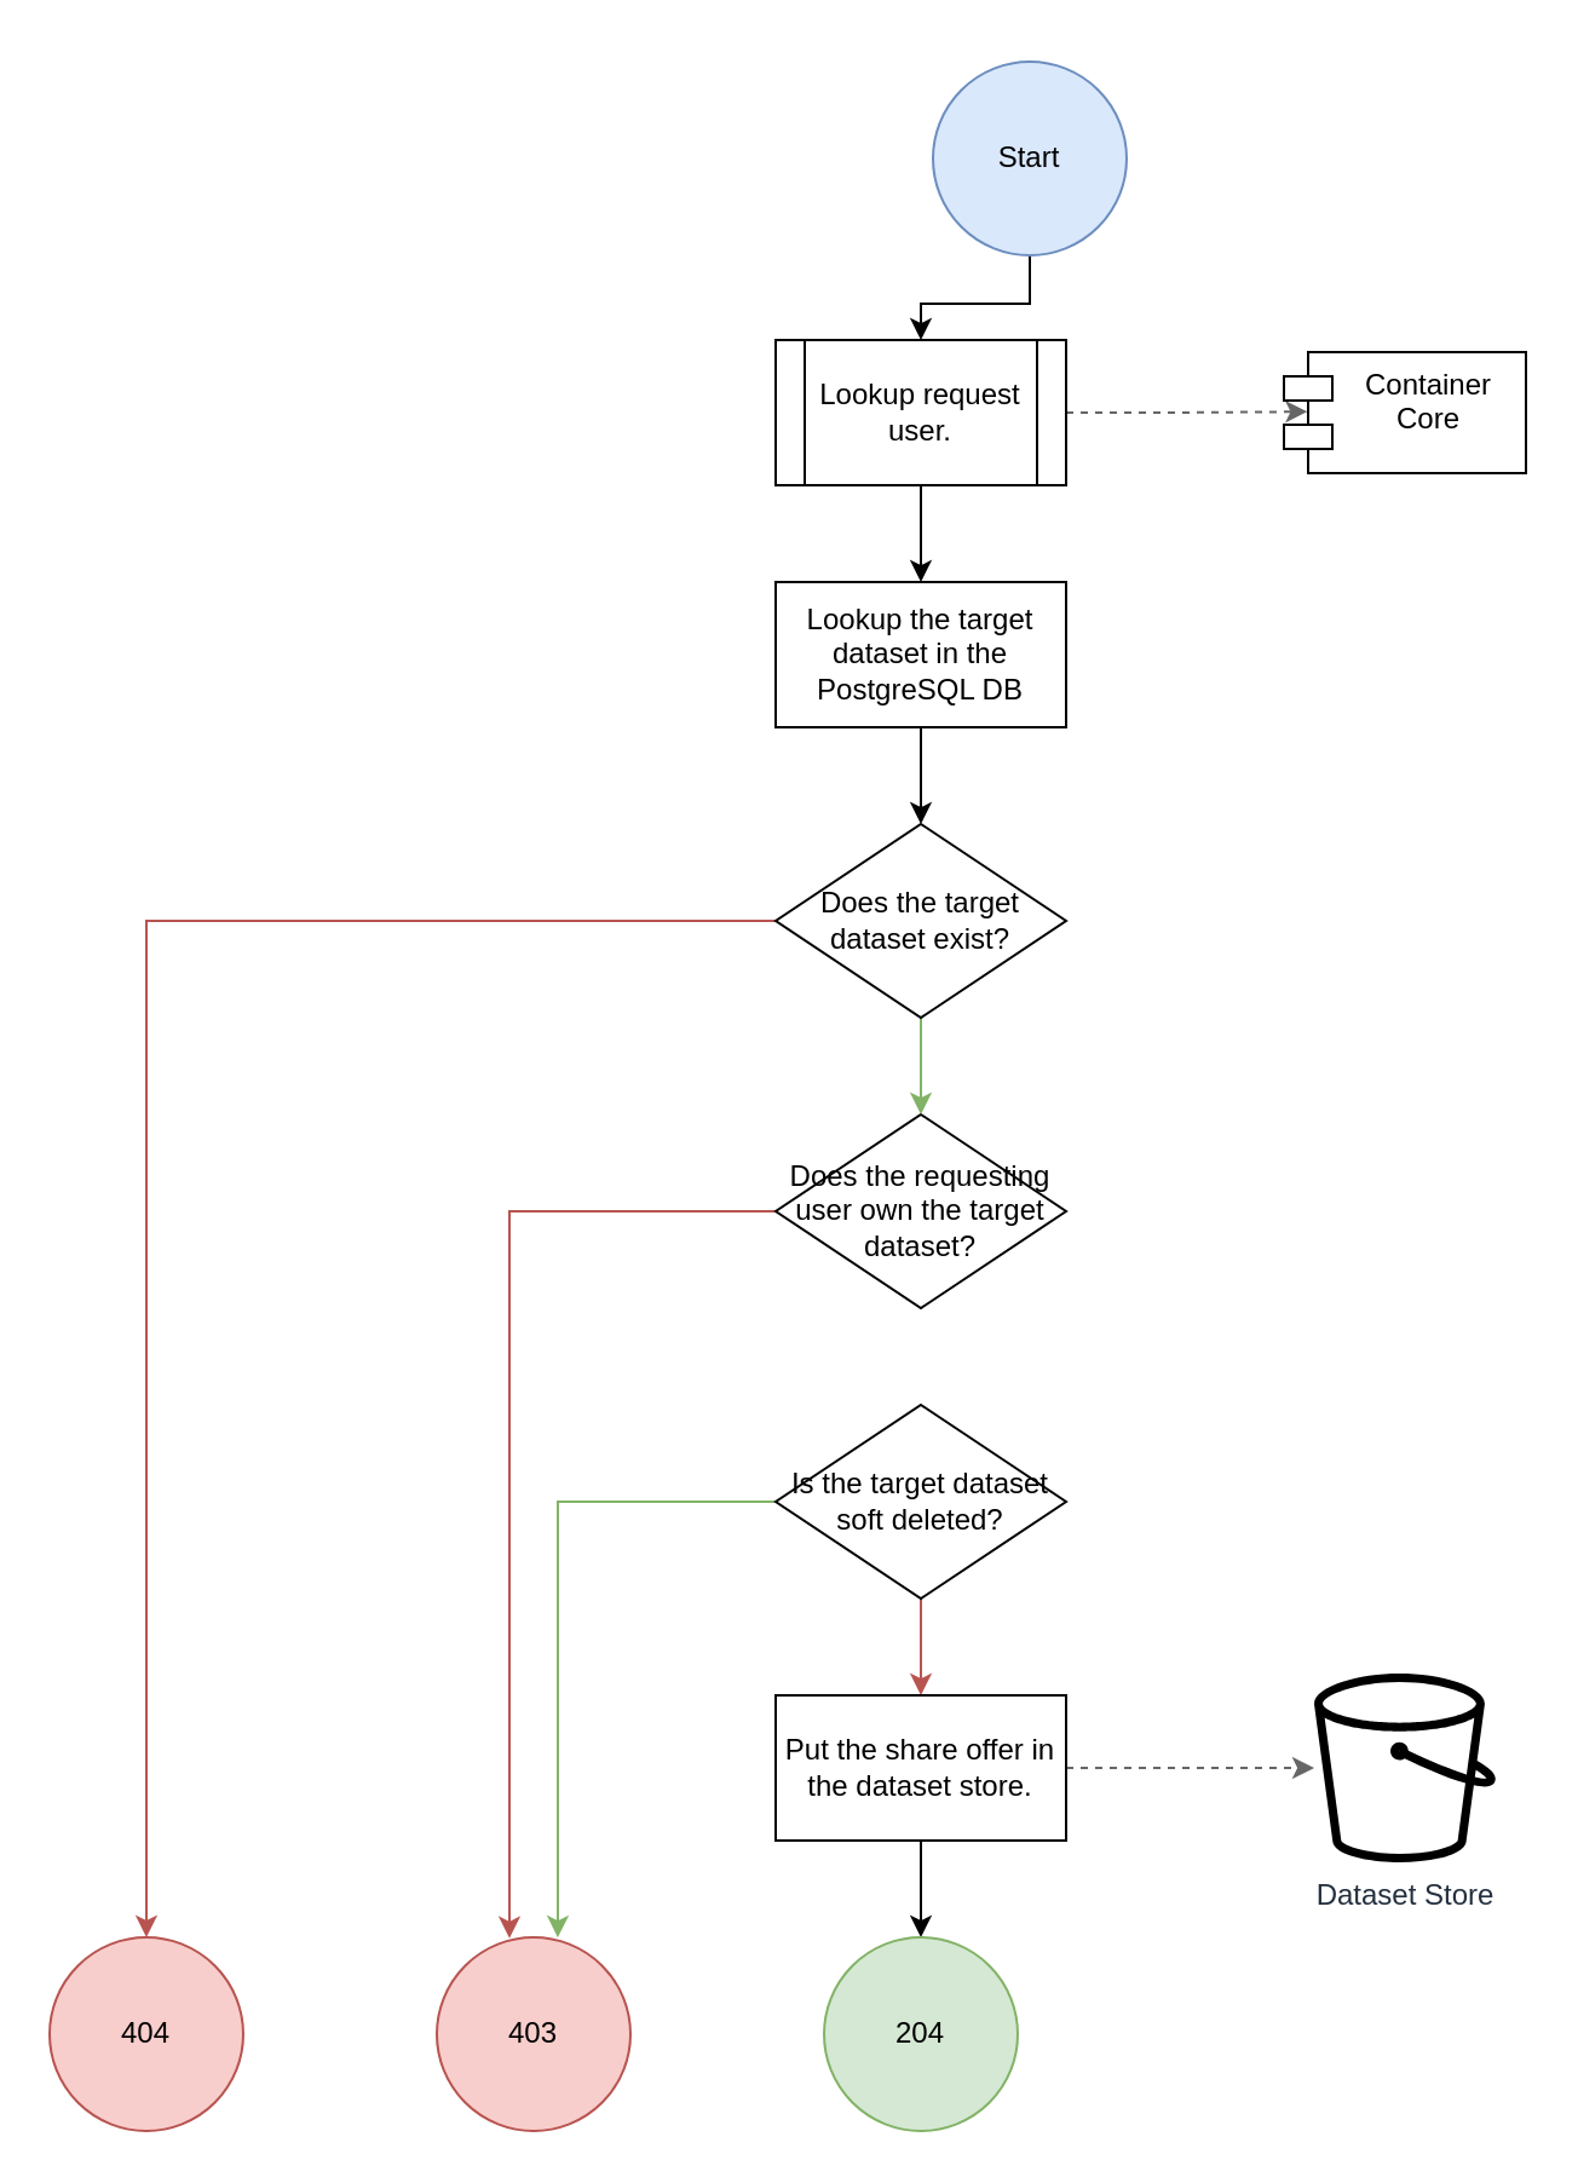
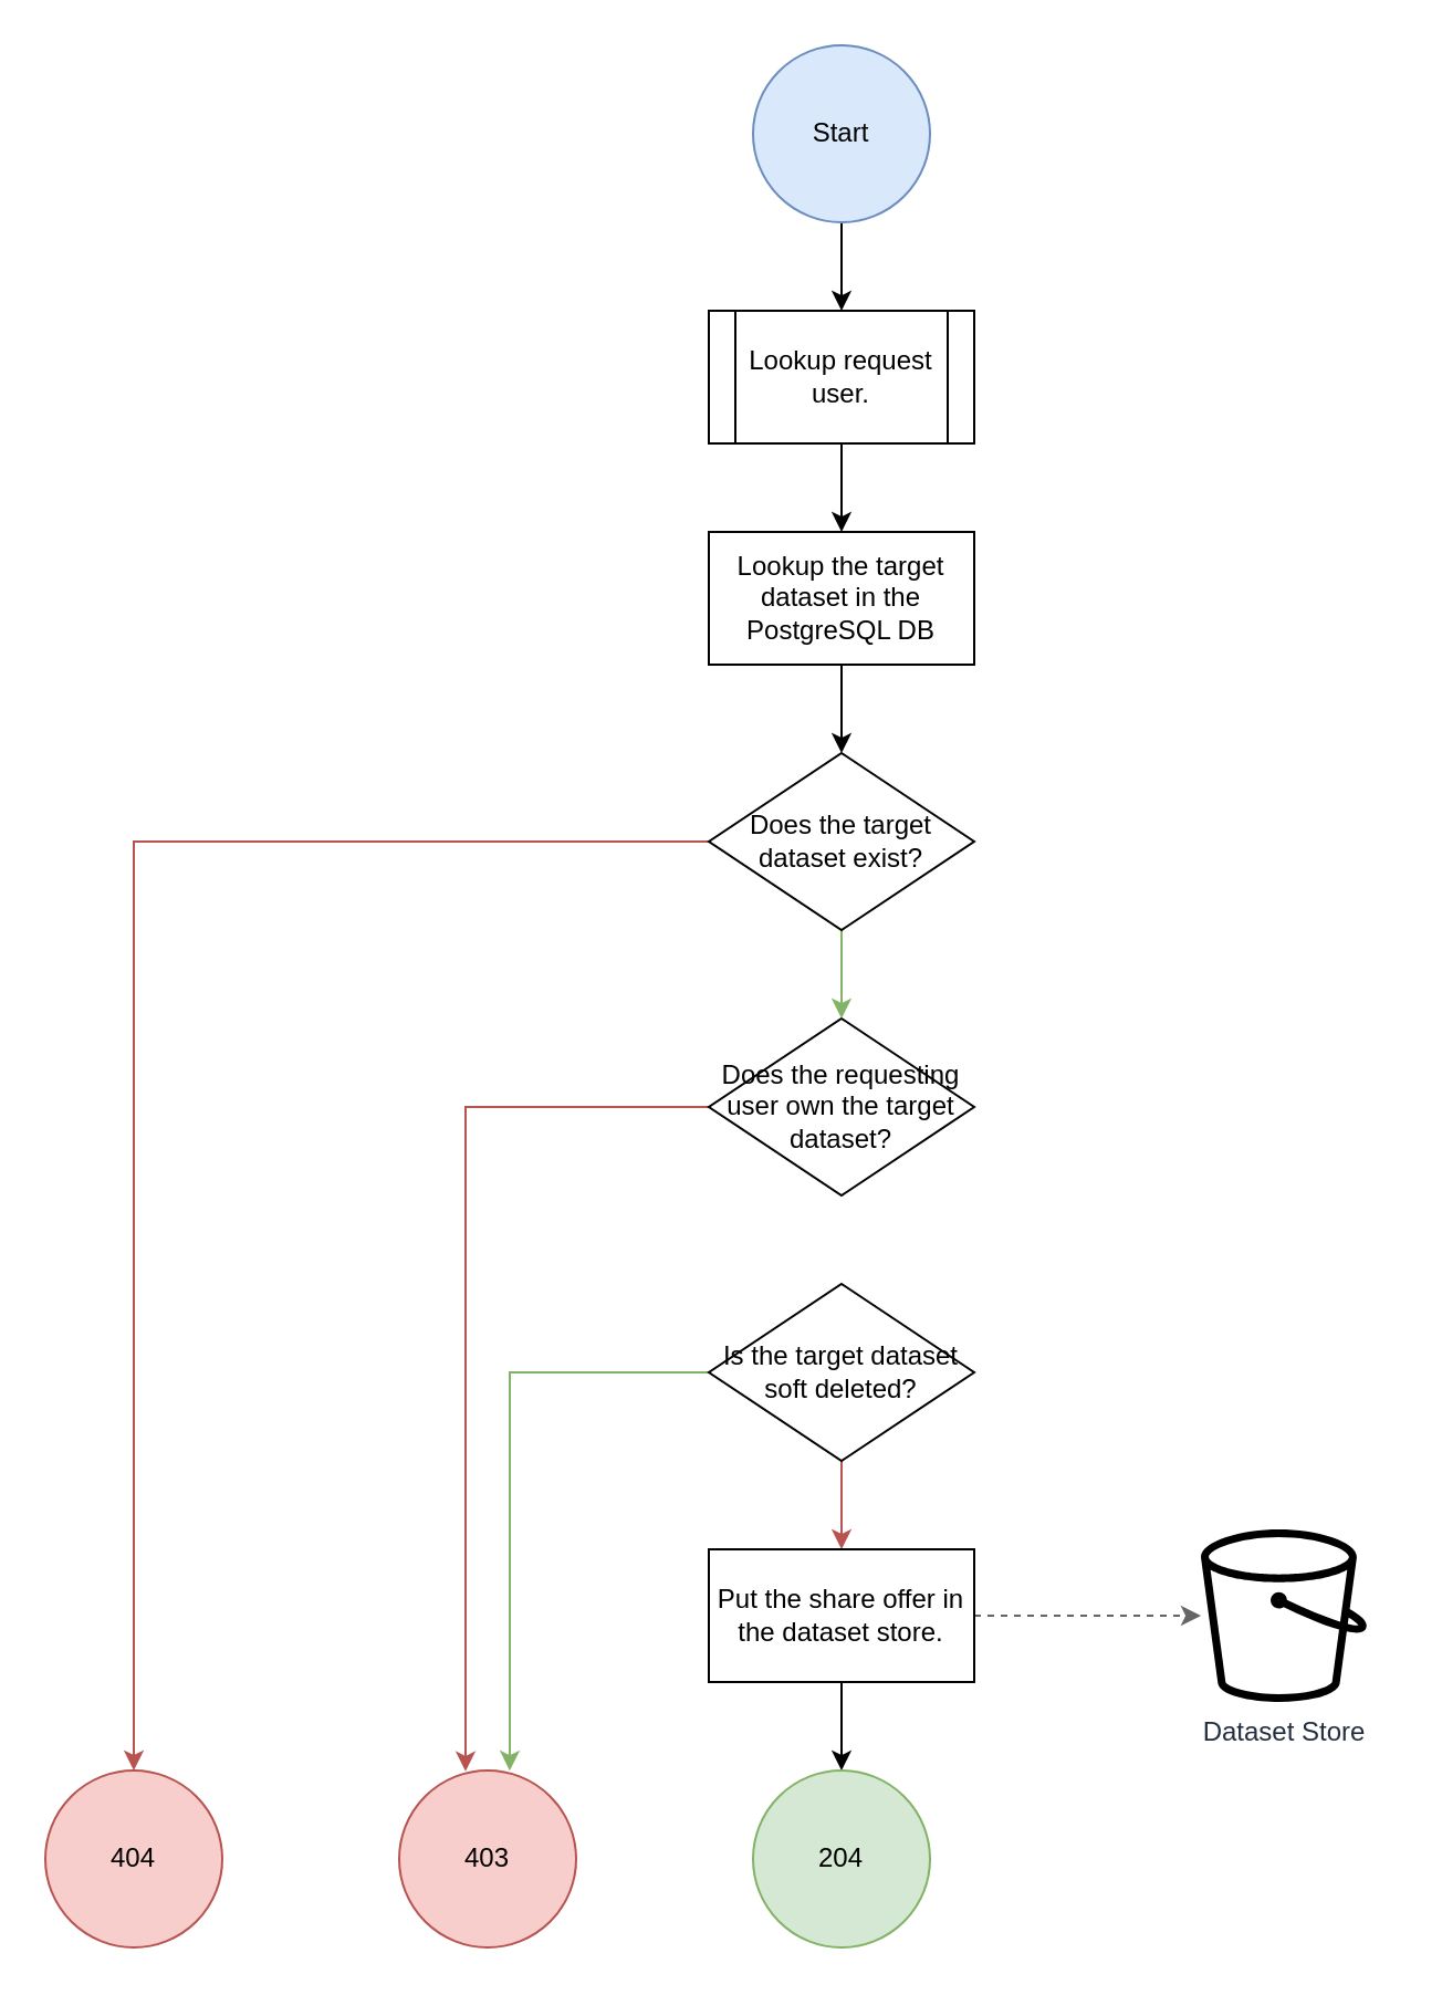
- <mxCell id="3" value="Start" style="ellipse;whiteSpace=wrap;html=1;aspect=fixed;fillColor=#dae8fc;strokeColor=#6c8ebf;" vertex="1" parent="1"><mxGeometry x="385" y="25" width="80" height="80" as="geometry" /></mxCell>
+ <mxCell id="3" value="Start" style="ellipse;whiteSpace=wrap;html=1;aspect=fixed;fillColor=#dae8fc;strokeColor=#6c8ebf;" vertex="1" parent="1"><mxGeometry x="340" width="80" height="80" as="geometry" y="20" /></mxCell>
- <mxCell id="4" style="edgeStyle=orthogonalEdgeStyle;rounded=0;orthogonalLoop=1;jettySize=auto;html=1;exitX=1;exitY=0.5;exitDx=0;exitDy=0;entryX=0.097;entryY=0.492;entryDx=0;entryDy=0;entryPerimeter=0;fillColor=#f5f5f5;strokeColor=#666666;dashed=1;" edge="1" parent="1" source="6" target="7"><mxGeometry relative="1" as="geometry" /></mxCell>
- <mxCell id="7" value="Container&#10;Core" style="shape=module;align=left;spacingLeft=20;align=center;verticalAlign=top;" vertex="1" parent="1"><mxGeometry x="530" y="145" width="100" height="50" as="geometry" /></mxCell>
